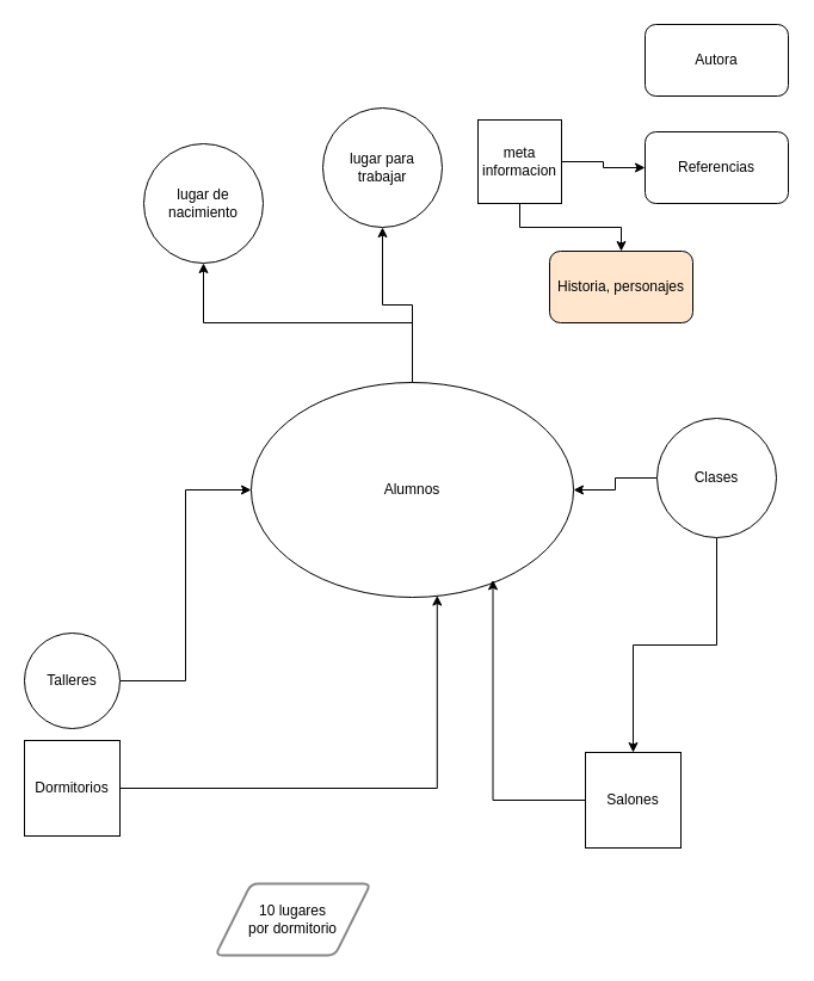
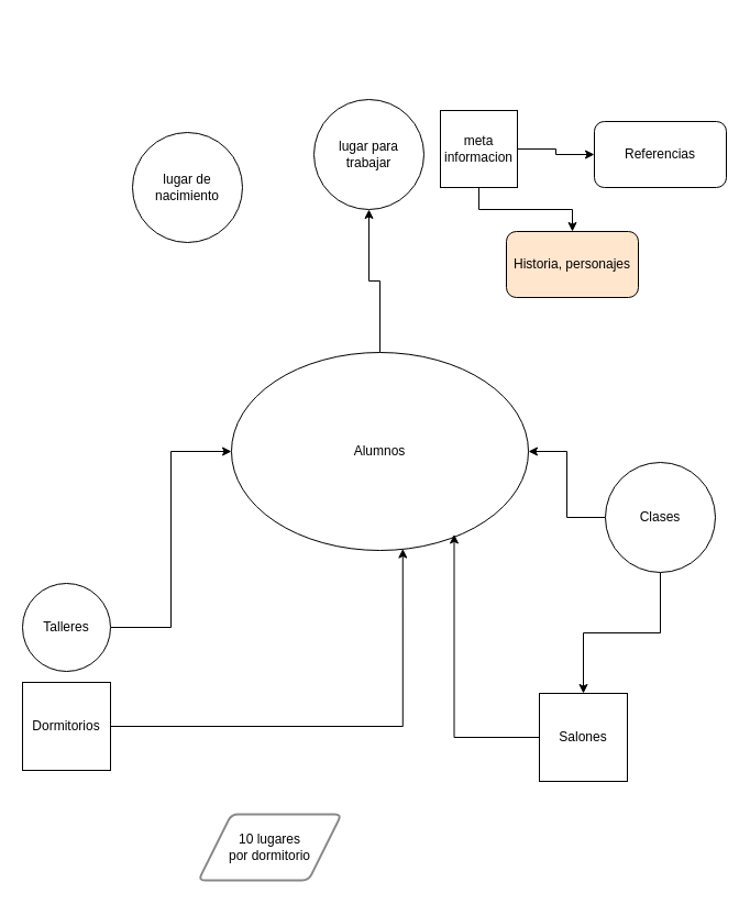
- <mxCell id="13" value="Autora" style="rounded=1;whiteSpace=wrap;html=1;" parent="1" vertex="1"><mxGeometry x="540" y="20" width="120" height="60" as="geometry" /></mxCell>
- <mxCell id="22" value="lugar para trabajar" style="ellipse;whiteSpace=wrap;html=1;aspect=fixed;" vertex="1" parent="1"><mxGeometry x="270" y="90" width="100" height="100" as="geometry" /></mxCell>
+ <mxCell id="22" value="lugar para trabajar" style="ellipse;whiteSpace=wrap;html=1;aspect=fixed;" vertex="1" parent="1"><mxGeometry x="285" y="90" width="100" height="100" as="geometry" /></mxCell>
- <mxCell id="2" style="edgeStyle=orthogonalEdgeStyle;rounded=0;orthogonalLoop=1;jettySize=auto;html=1;entryX=0.5;entryY=1;entryDx=0;entryDy=0;" edge="1" parent="1" source="4" target="21"><mxGeometry relative="1" as="geometry"><mxPoint x="260" y="150" as="targetPoint" /></mxGeometry></mxCell>
- <mxCell id="18" value="Clases" style="ellipse;whiteSpace=wrap;html=1;aspect=fixed;" parent="1" vertex="1"><mxGeometry x="550" y="350" width="100" height="100" as="geometry" /></mxCell>
+ <mxCell id="18" value="Clases" style="ellipse;whiteSpace=wrap;html=1;aspect=fixed;" parent="1" vertex="1"><mxGeometry x="550" y="420" width="100" height="100" as="geometry" /></mxCell>
